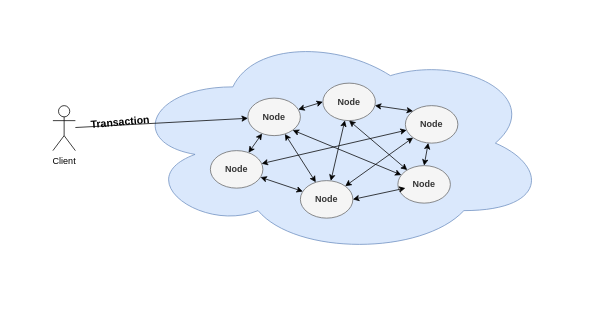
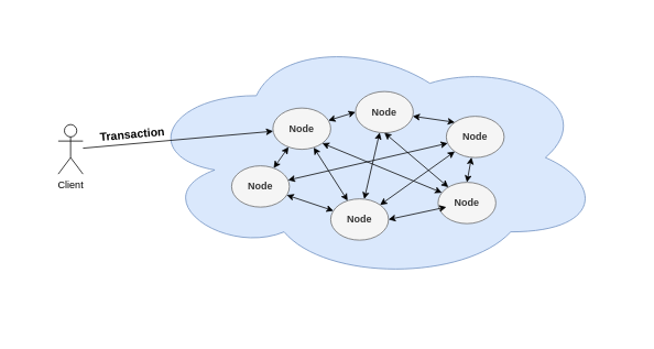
- <mxCell id="3" value="Client" style="shape=umlActor;verticalLabelPosition=bottom;verticalAlign=top;html=1;outlineConnect=0;" parent="1" vertex="1"><mxGeometry x="70" y="140" width="30" height="60" as="geometry" /></mxCell>
+ <mxCell id="3" value="Client" style="shape=umlActor;verticalLabelPosition=bottom;verticalAlign=top;html=1;outlineConnect=0;" parent="1" vertex="1"><mxGeometry x="70" y="150" width="30" height="60" as="geometry" /></mxCell>
